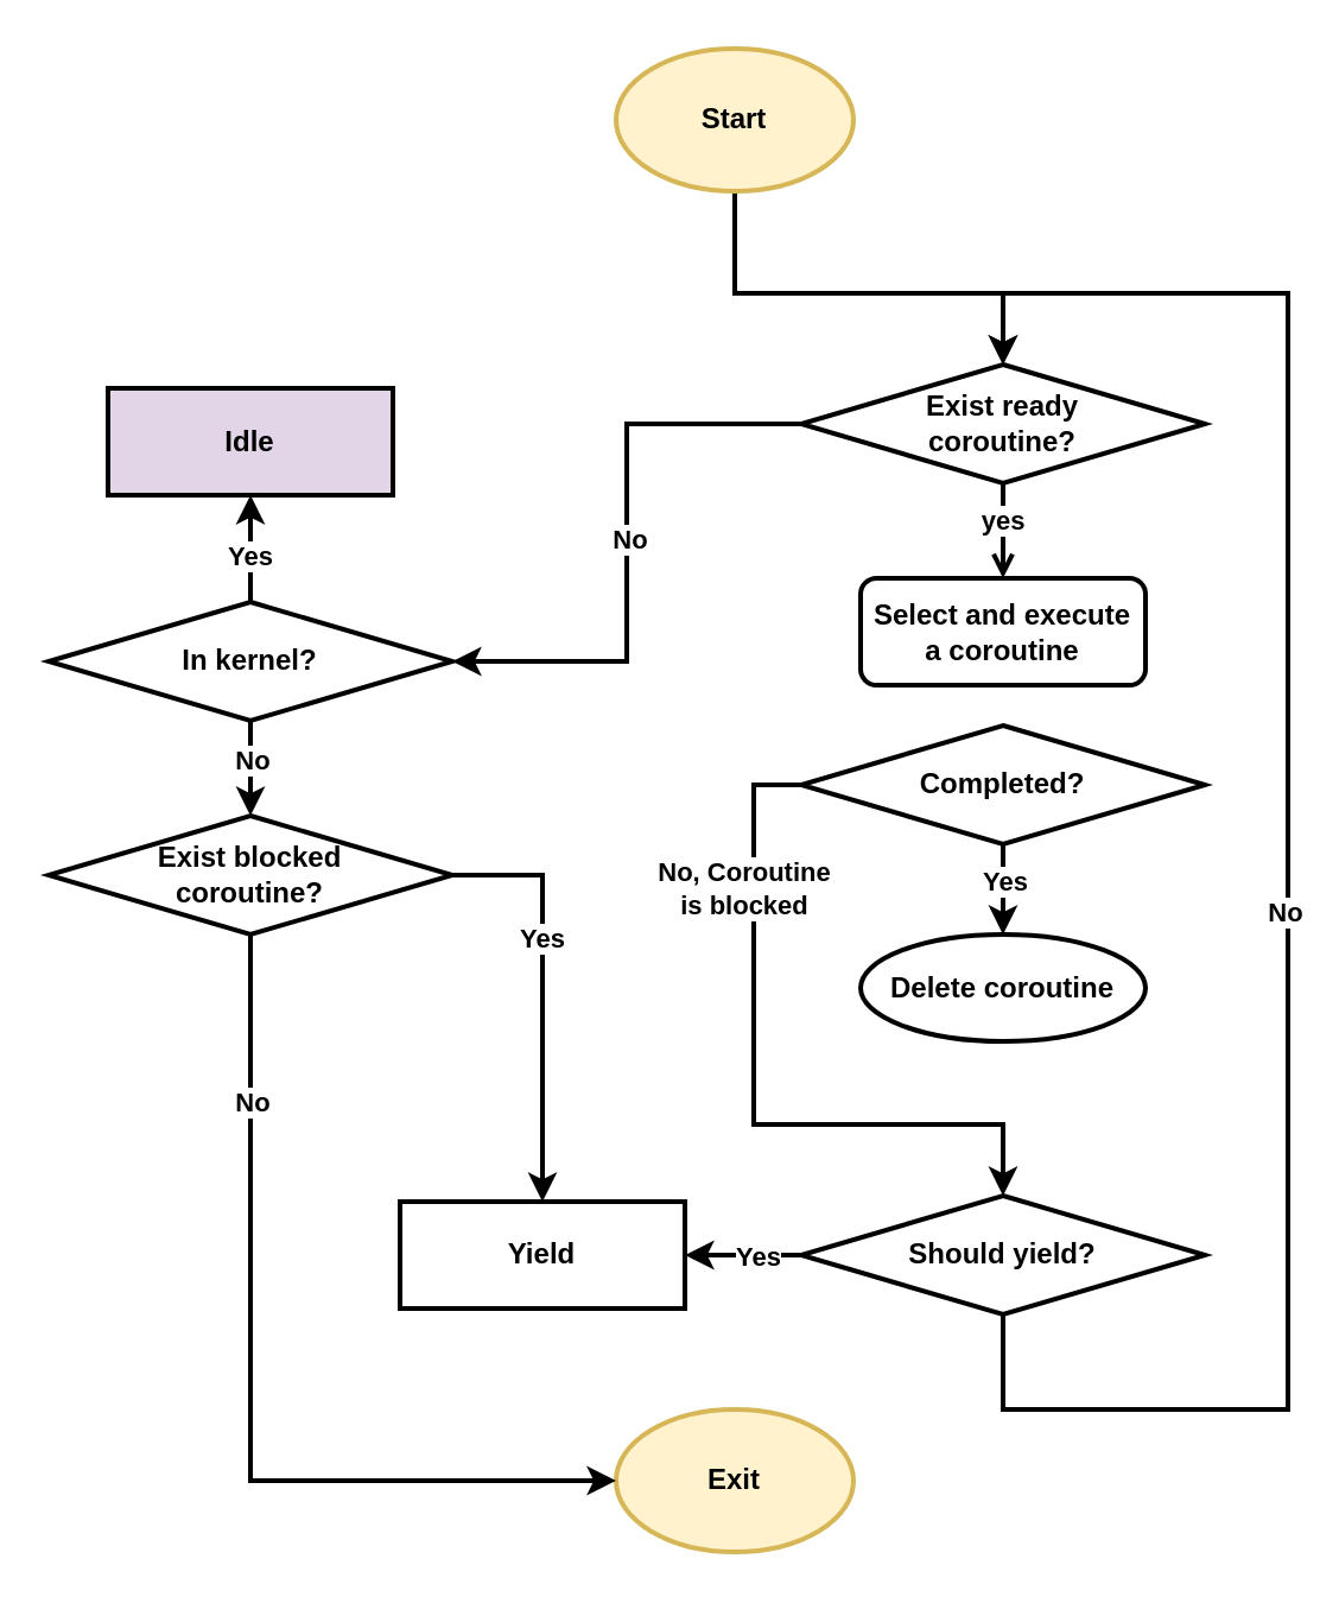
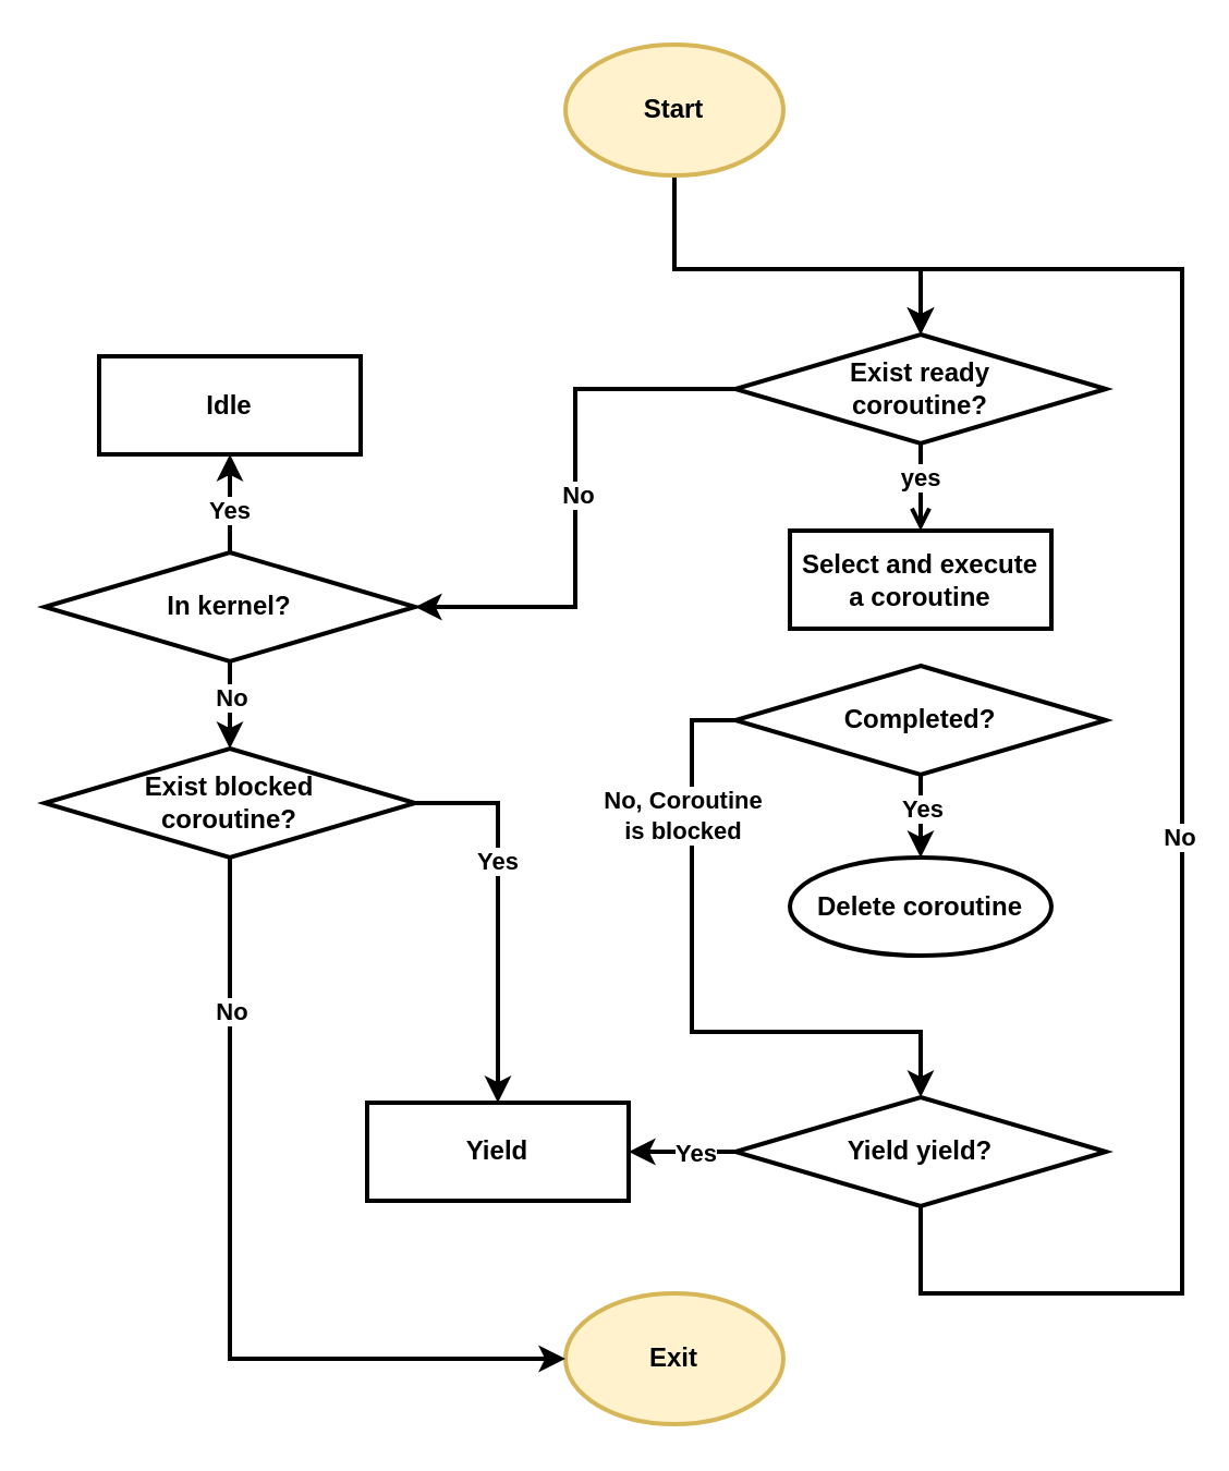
- <mxCell id="25" value="Idle" style="whiteSpace=wrap;html=1;strokeWidth=2;fontStyle=1;fillColor=#e1d5e7;" parent="1" vertex="1"><mxGeometry x="45" y="163" width="120" height="45" as="geometry" /></mxCell>
+ <mxCell id="25" value="Idle" style="whiteSpace=wrap;html=1;strokeWidth=2;fontStyle=1" parent="1" vertex="1"><mxGeometry x="45" y="163" width="120" height="45" as="geometry" /></mxCell>
- <mxCell id="7" value="Select and execute a coroutine" style="whiteSpace=wrap;html=1;strokeWidth=2;fontStyle=1;rounded=1;" parent="1" vertex="1"><mxGeometry x="362" y="243" width="120" height="45" as="geometry" /></mxCell>
+ <mxCell id="7" value="Select and execute a coroutine" style="whiteSpace=wrap;html=1;strokeWidth=2;fontStyle=1" parent="1" vertex="1"><mxGeometry x="362" y="243" width="120" height="45" as="geometry" /></mxCell>
- <mxCell id="18" value="Should yield?" style="rhombus;whiteSpace=wrap;html=1;strokeWidth=2;fontStyle=1" parent="1" vertex="1"><mxGeometry x="337" y="503" width="170" height="50" as="geometry" /></mxCell>
+ <mxCell id="18" value="Yield yield?" style="rhombus;whiteSpace=wrap;html=1;strokeWidth=2;fontStyle=1" parent="1" vertex="1"><mxGeometry x="337" y="503" width="170" height="50" as="geometry" /></mxCell>
